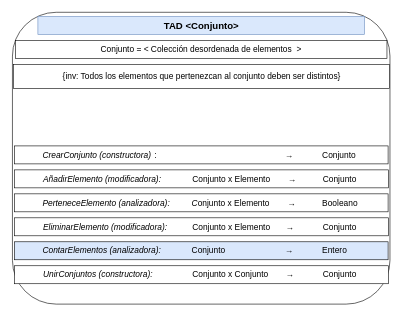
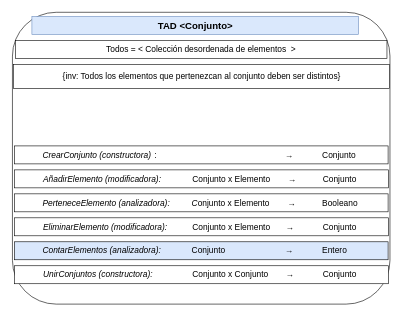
- <mxCell id="3" value="TAD &amp;lt;Conjunto&amp;gt;" style="rounded=0;whiteSpace=wrap;html=1;fontStyle=1;fontSize=16;fillColor=#dae8fc;strokeColor=#6c8ebf;" parent="1" vertex="1"><mxGeometry x="62.5" y="27" width="545" height="30" as="geometry" /></mxCell>
+ <mxCell id="3" value="TAD &amp;lt;Conjunto&amp;gt;" style="rounded=0;whiteSpace=wrap;html=1;fontStyle=1;fontSize=16;fillColor=#dae8fc;strokeColor=#6c8ebf;" parent="1" vertex="1"><mxGeometry x="52.5" y="27" width="545" height="30" as="geometry" /></mxCell>
- <mxCell id="4" value="Conjunto = &amp;lt; Colección desordenada de elementos&amp;nbsp; &amp;gt;" style="rounded=0;whiteSpace=wrap;html=1;fontSize=14;" parent="1" vertex="1"><mxGeometry x="25" y="67" width="620" height="30" as="geometry" /></mxCell>
+ <mxCell id="4" value="Todos = &amp;lt; Colección desordenada de elementos&amp;nbsp; &amp;gt;" style="rounded=0;whiteSpace=wrap;html=1;fontSize=14;" parent="1" vertex="1"><mxGeometry x="25" y="67" width="620" height="30" as="geometry" /></mxCell>
